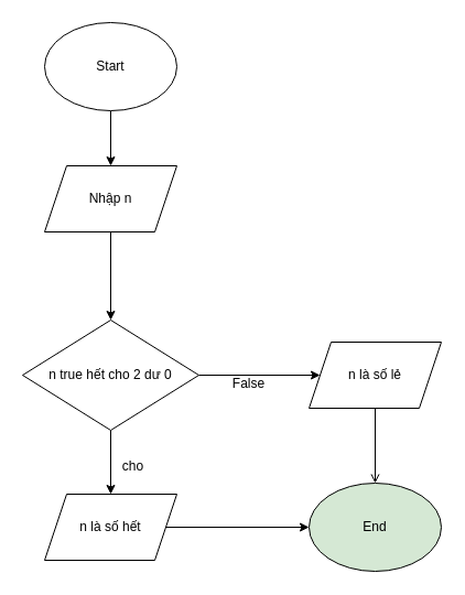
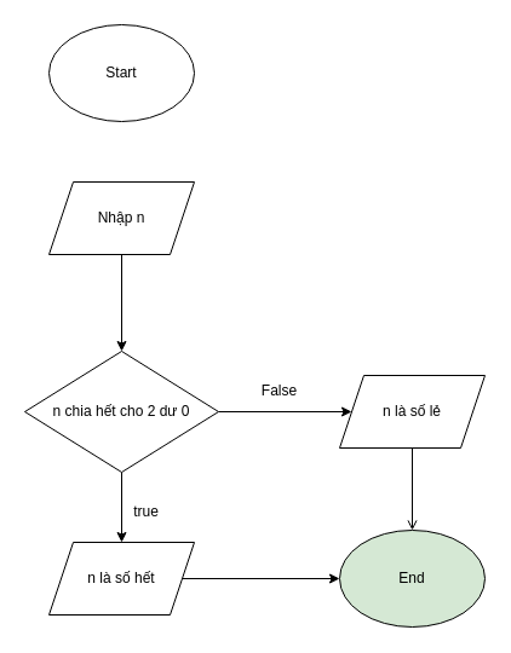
- <mxCell id="2" value="" style="edgeStyle=orthogonalEdgeStyle;rounded=0;orthogonalLoop=1;jettySize=auto;html=1;" edge="1" parent="1" source="3" target="5"><mxGeometry relative="1" as="geometry" /></mxCell>
- <mxCell id="8" value="n true hết cho 2 dư 0" style="rhombus;whiteSpace=wrap;html=1;" vertex="1" parent="1"><mxGeometry x="20" y="290" width="160" height="100" as="geometry" /></mxCell>
+ <mxCell id="8" value="n chia hết cho 2 dư 0" style="rhombus;whiteSpace=wrap;html=1;" vertex="1" parent="1"><mxGeometry x="20" y="290" width="160" height="100" as="geometry" /></mxCell>
- <mxCell id="13" value="False" style="text;html=1;align=center;verticalAlign=middle;resizable=0;points=[];autosize=1;strokeColor=none;fillColor=none;" vertex="1" parent="1"><mxGeometry x="200" y="333" width="50" height="30" as="geometry" /></mxCell>
+ <mxCell id="13" value="False" style="text;html=1;align=center;verticalAlign=middle;resizable=0;points=[];autosize=1;strokeColor=none;fillColor=none;" vertex="1" parent="1"><mxGeometry x="205" y="308" width="50" height="30" as="geometry" /></mxCell>
- <mxCell id="15" value="cho" style="text;html=1;align=center;verticalAlign=middle;resizable=0;points=[];autosize=1;strokeColor=none;fillColor=none;" vertex="1" parent="1"><mxGeometry x="100" y="408" width="40" height="30" as="geometry" /></mxCell>
+ <mxCell id="15" value="true" style="text;html=1;align=center;verticalAlign=middle;resizable=0;points=[];autosize=1;strokeColor=none;fillColor=none;" vertex="1" parent="1"><mxGeometry x="100" y="408" width="40" height="30" as="geometry" /></mxCell>
